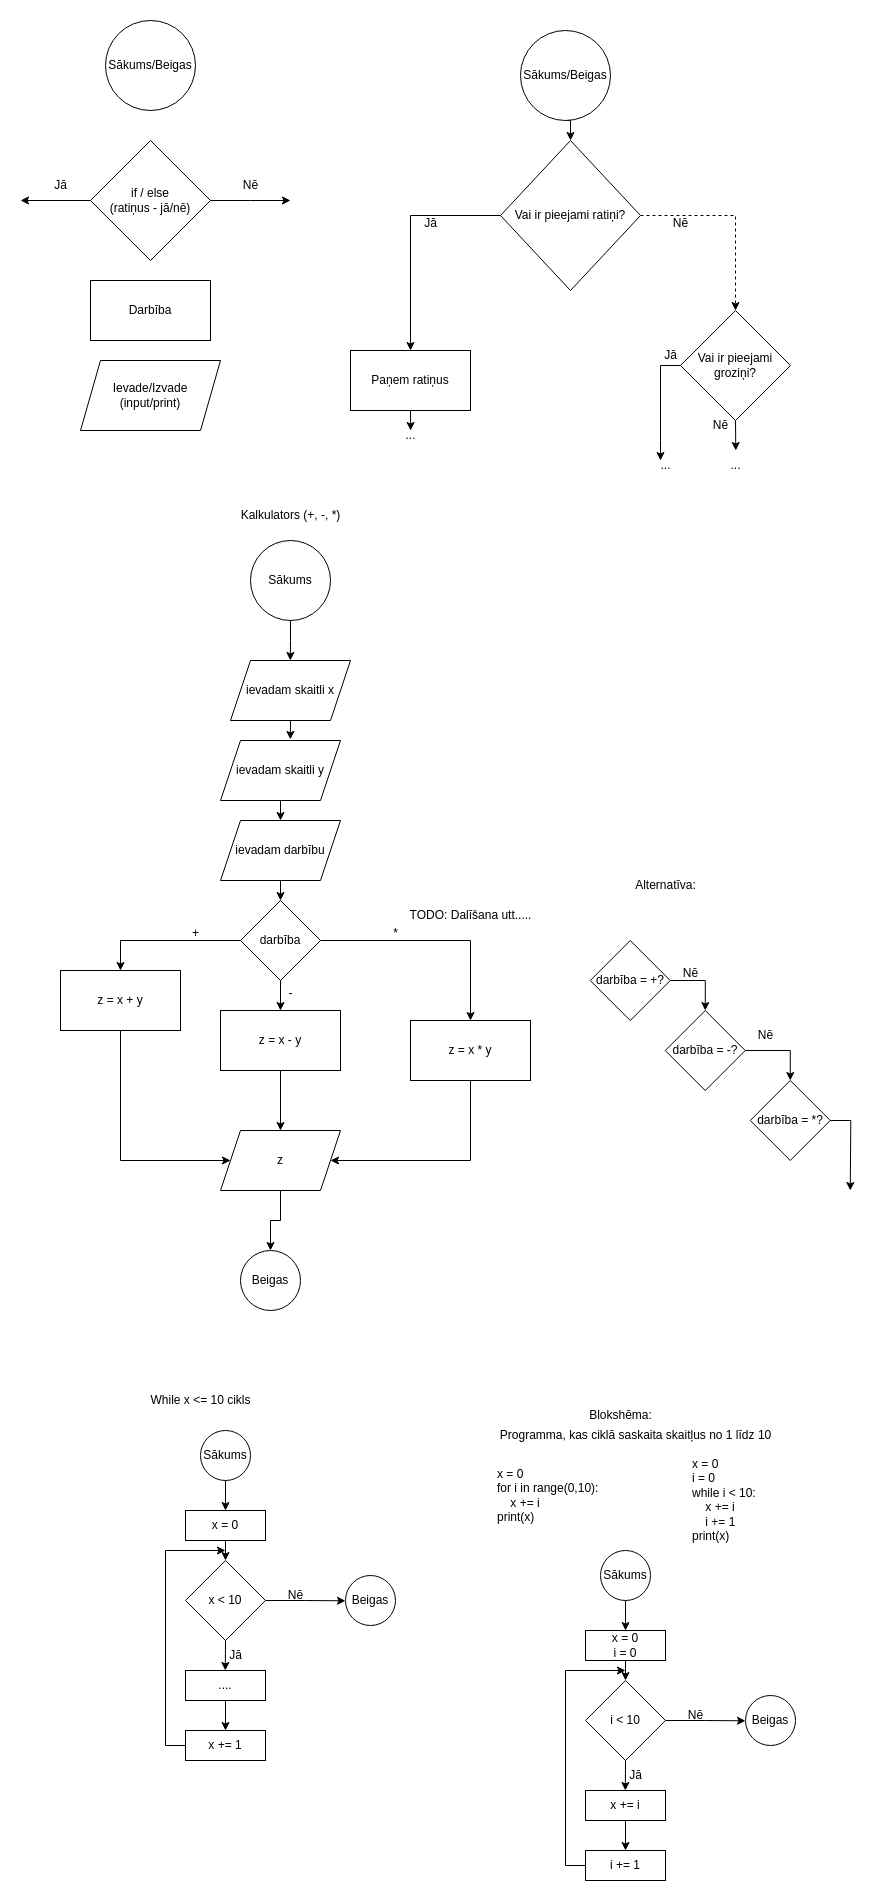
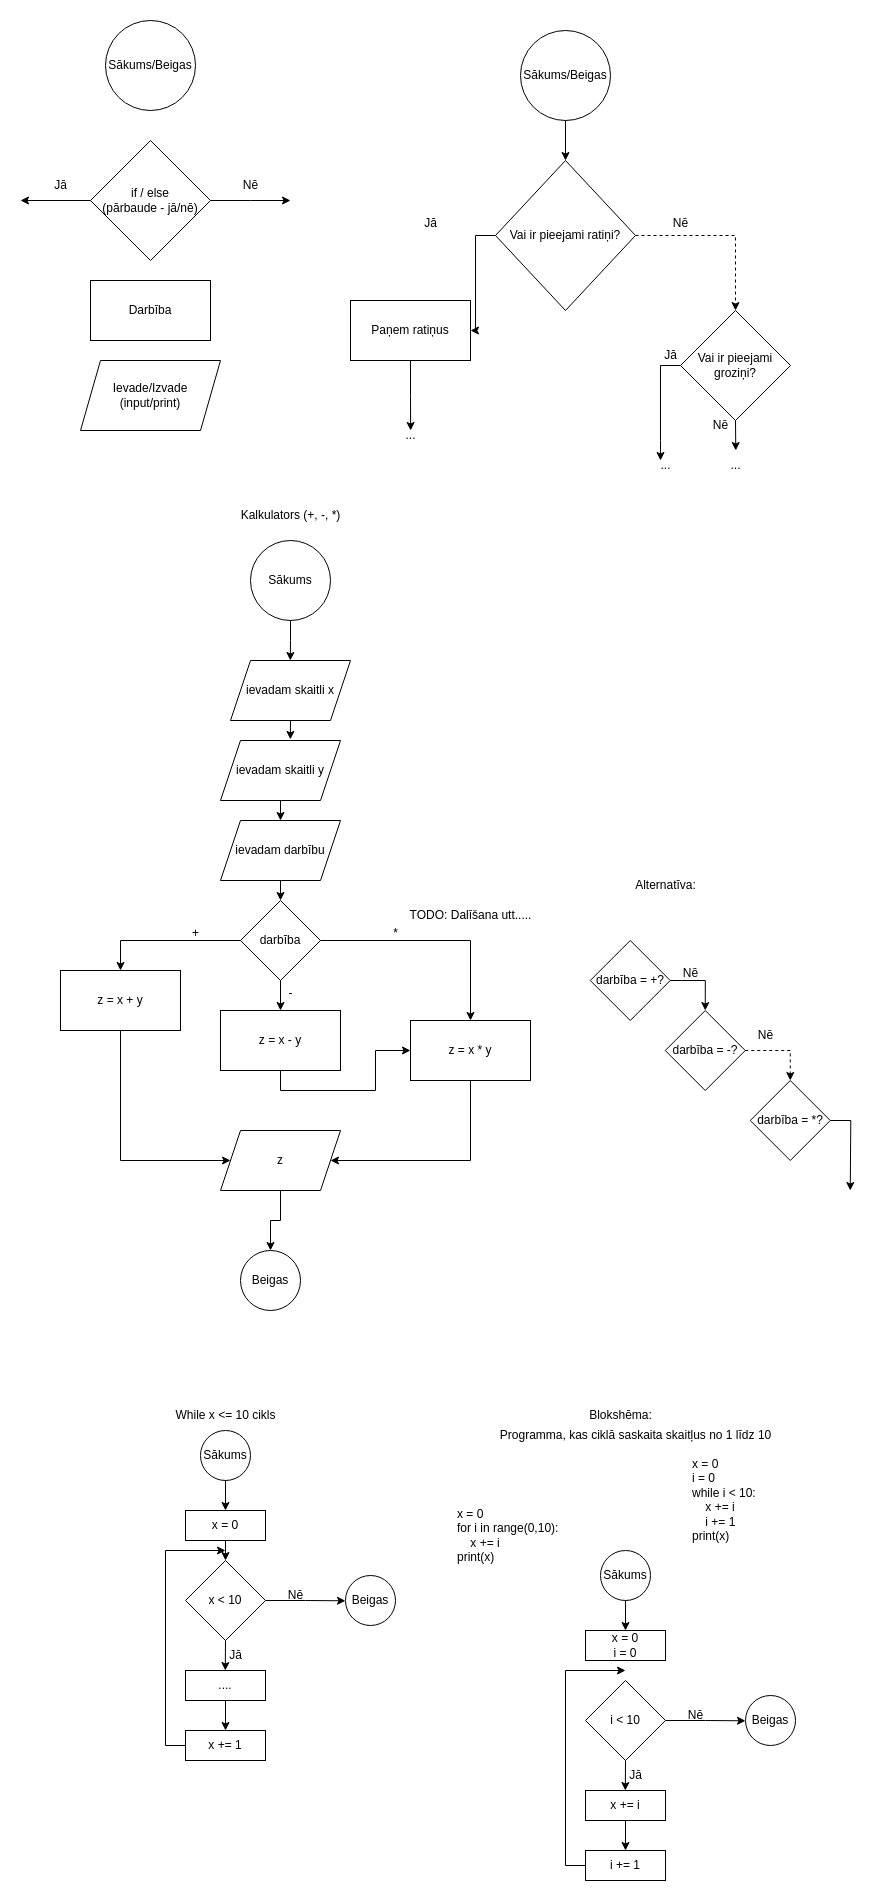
- <mxCell id="5" value="&lt;div&gt;if / else&lt;/div&gt;&lt;div&gt;(ratiņus - jā/nē)&lt;br&gt;&lt;/div&gt;" style="rhombus;whiteSpace=wrap;html=1;" vertex="1" parent="1"><mxGeometry x="90" y="140" width="120" height="120" as="geometry" /></mxCell>
+ <mxCell id="5" value="&lt;div&gt;if / else&lt;/div&gt;&lt;div&gt;(pārbaude - jā/nē)&lt;br&gt;&lt;/div&gt;" style="rhombus;whiteSpace=wrap;html=1;" vertex="1" parent="1"><mxGeometry x="90" y="140" width="120" height="120" as="geometry" /></mxCell>
- <mxCell id="14" value="Vai ir pieejami ratiņi?" style="rhombus;whiteSpace=wrap;html=1;" vertex="1" parent="1"><mxGeometry x="500" y="140" width="140" height="150" as="geometry" /></mxCell>
+ <mxCell id="14" value="Vai ir pieejami ratiņi?" style="rhombus;whiteSpace=wrap;html=1;" vertex="1" parent="1"><mxGeometry x="495" y="160" width="140" height="150" as="geometry" /></mxCell>
- <mxCell id="19" value="Paņem ratiņus" style="rounded=0;whiteSpace=wrap;html=1;" vertex="1" parent="1"><mxGeometry x="350" y="350" width="120" height="60" as="geometry" /></mxCell>
+ <mxCell id="19" value="Paņem ratiņus" style="rounded=0;whiteSpace=wrap;html=1;" vertex="1" parent="1"><mxGeometry x="350" y="300" width="120" height="60" as="geometry" /></mxCell>
- <mxCell id="46" style="edgeStyle=orthogonalEdgeStyle;rounded=0;orthogonalLoop=1;jettySize=auto;html=1;exitX=1;exitY=0.5;exitDx=0;exitDy=0;entryX=0.5;entryY=0;entryDx=0;entryDy=0;" edge="1" parent="1" source="47" target="49"><mxGeometry relative="1" as="geometry" /></mxCell>
+ <mxCell id="46" style="edgeStyle=orthogonalEdgeStyle;rounded=0;orthogonalLoop=1;jettySize=auto;html=1;exitX=1;exitY=0.5;exitDx=0;exitDy=0;entryX=0.5;entryY=0;entryDx=0;entryDy=0;dashed=1;" edge="1" parent="1" source="47" target="49"><mxGeometry relative="1" as="geometry" /></mxCell>
- <mxCell id="42" style="edgeStyle=orthogonalEdgeStyle;rounded=0;orthogonalLoop=1;jettySize=auto;html=1;exitX=0.5;exitY=1;exitDx=0;exitDy=0;entryX=0.5;entryY=0;entryDx=0;entryDy=0;" edge="1" parent="1" source="43" target="55"><mxGeometry relative="1" as="geometry" /></mxCell>
+ <mxCell id="42" style="edgeStyle=orthogonalEdgeStyle;rounded=0;orthogonalLoop=1;jettySize=auto;html=1;exitX=0.5;exitY=1;exitDx=0;exitDy=0;" edge="1" parent="1" source="43" target="52"><mxGeometry relative="1" as="geometry" /></mxCell>
- <mxCell id="76" value="While x &amp;lt;= 10 cikls" style="text;html=1;align=center;verticalAlign=middle;resizable=0;points=[];autosize=1;strokeColor=none;fillColor=none;" vertex="1" parent="1"><mxGeometry x="140" y="1385" width="120" height="30" as="geometry" /></mxCell>
+ <mxCell id="76" value="While x &amp;lt;= 10 cikls" style="text;html=1;align=center;verticalAlign=middle;resizable=0;points=[];autosize=1;strokeColor=none;fillColor=none;" vertex="1" parent="1"><mxGeometry x="165" y="1400" width="120" height="30" as="geometry" /></mxCell>
- <mxCell id="79" value="&lt;div align=&quot;left&quot;&gt;x = 0&lt;br&gt;for i in range(0,10):&lt;br&gt;&amp;nbsp;&amp;nbsp;&amp;nbsp; x += i&lt;br&gt;print(x)&lt;/div&gt;" style="text;html=1;align=left;verticalAlign=middle;resizable=0;points=[];autosize=1;strokeColor=none;fillColor=none;" vertex="1" parent="1"><mxGeometry x="495" y="1460" width="130" height="70" as="geometry" /></mxCell>
+ <mxCell id="79" value="&lt;div align=&quot;left&quot;&gt;x = 0&lt;br&gt;for i in range(0,10):&lt;br&gt;&amp;nbsp;&amp;nbsp;&amp;nbsp; x += i&lt;br&gt;print(x)&lt;/div&gt;" style="text;html=1;align=left;verticalAlign=middle;resizable=0;points=[];autosize=1;strokeColor=none;fillColor=none;" vertex="1" parent="1"><mxGeometry x="455" y="1500" width="130" height="70" as="geometry" /></mxCell>
- <mxCell id="84" style="edgeStyle=orthogonalEdgeStyle;rounded=0;orthogonalLoop=1;jettySize=auto;html=1;exitX=0.5;exitY=1;exitDx=0;exitDy=0;entryX=0.5;entryY=0;entryDx=0;entryDy=0;" edge="1" parent="1" source="85" target="83"><mxGeometry relative="1" as="geometry" /></mxCell>
